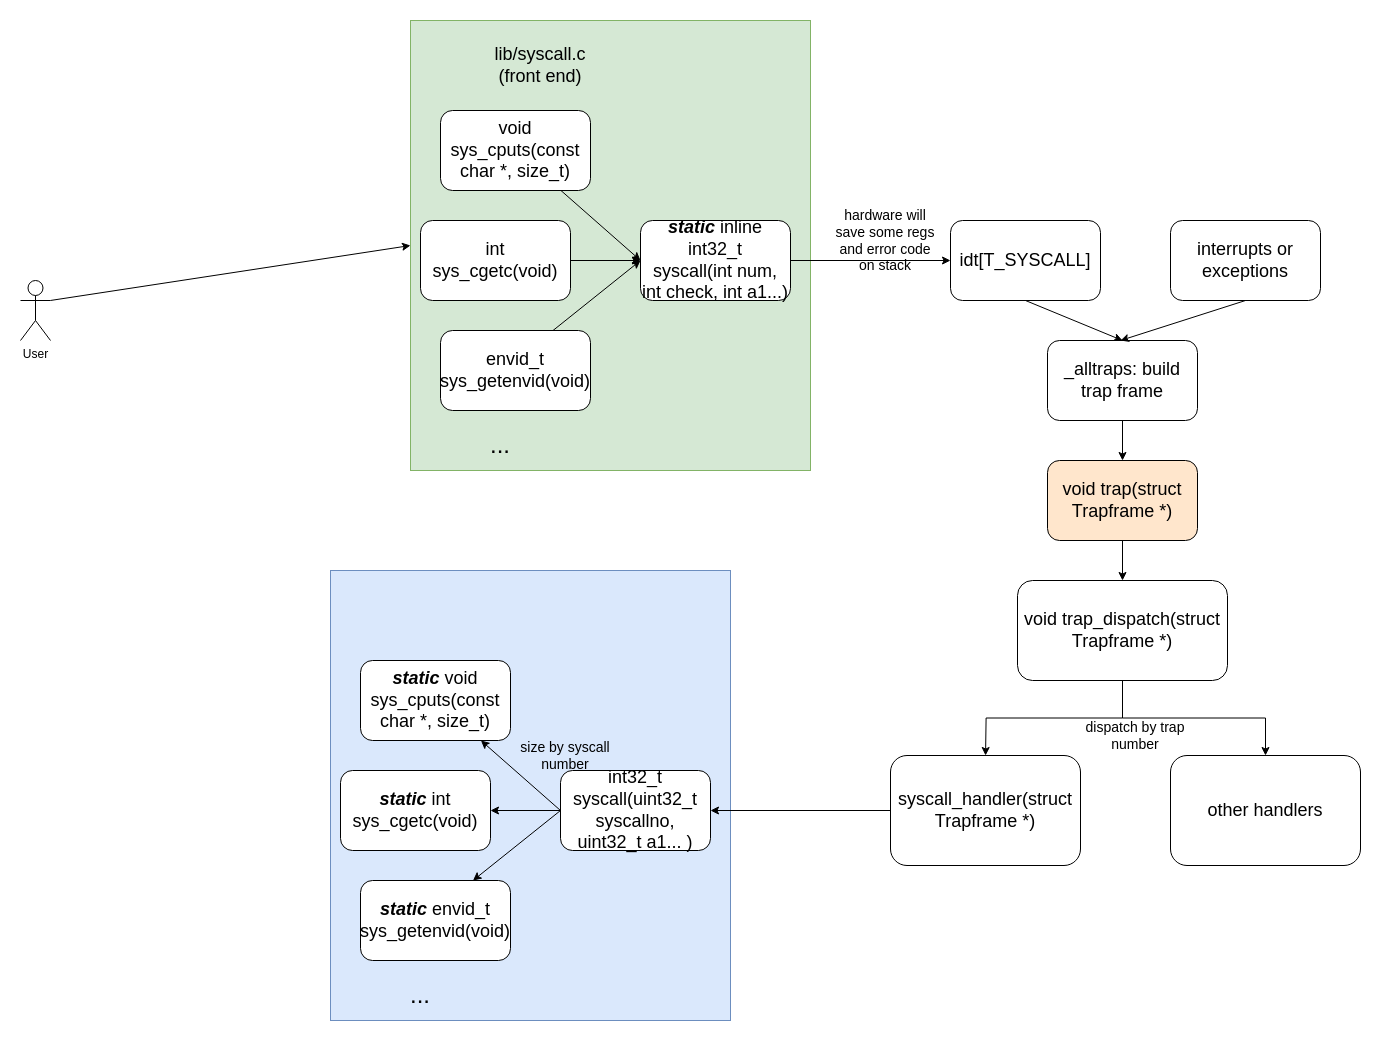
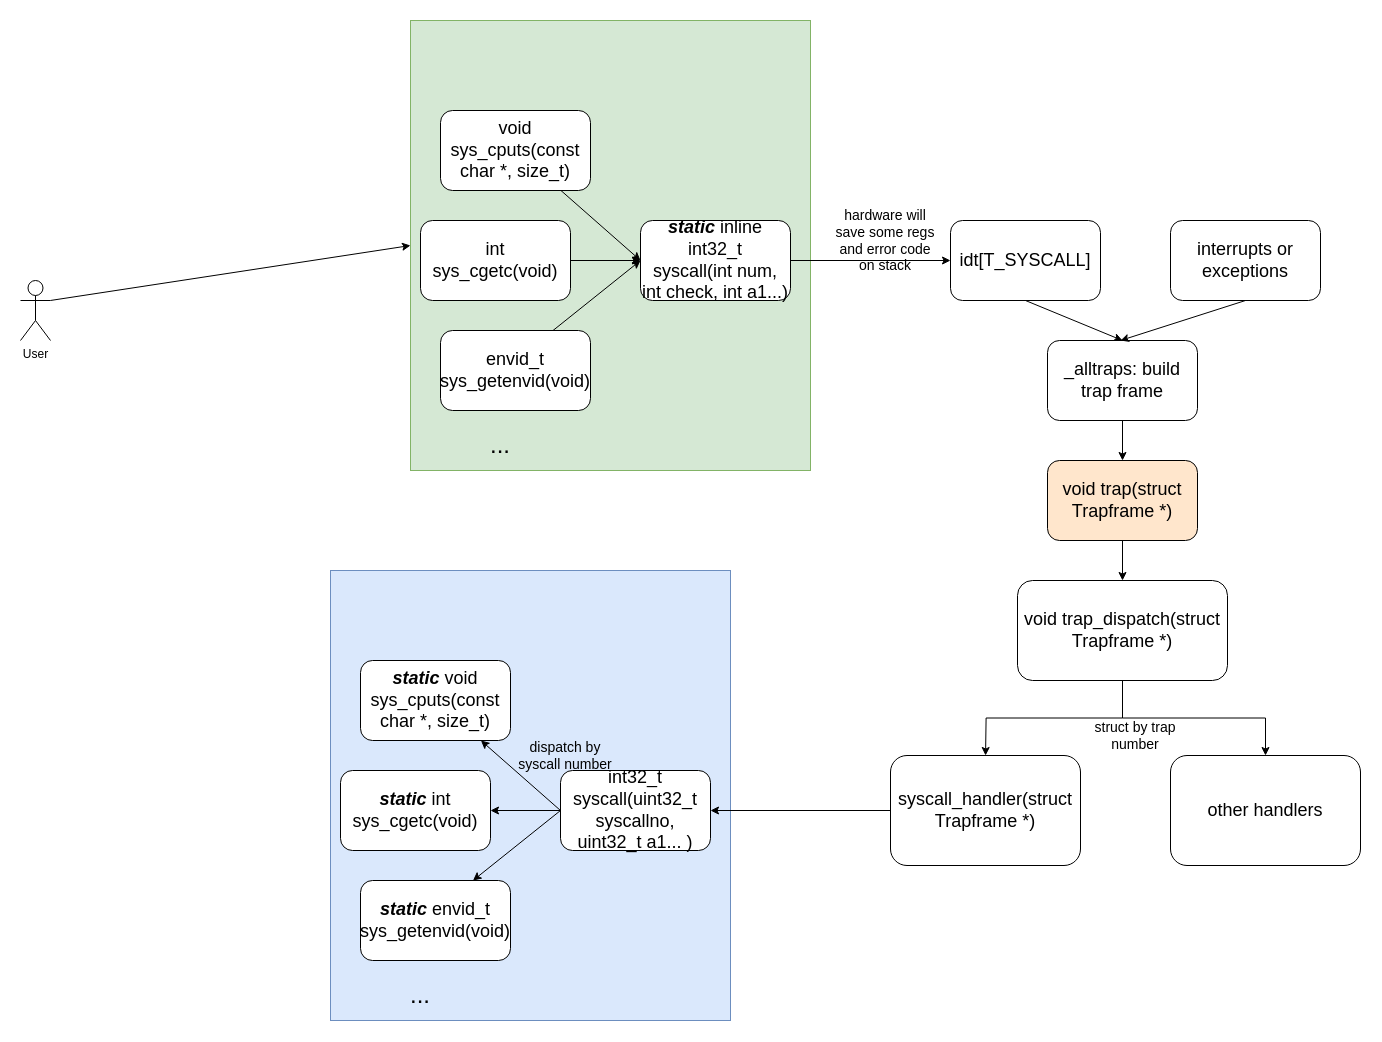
- <mxCell id="17" value="&lt;font style=&quot;font-size: 18px&quot;&gt;lib/syscall.c (front end)&lt;/font&gt;" style="text;html=1;strokeColor=none;fillColor=none;align=center;verticalAlign=middle;whiteSpace=wrap;rounded=0;" vertex="1" parent="1"><mxGeometry x="480" y="40" width="120" height="50" as="geometry" /></mxCell>
- <mxCell id="15" value="&lt;font style=&quot;font-size: 14px&quot;&gt;dispatch by trap number&lt;/font&gt;" style="text;html=1;strokeColor=none;fillColor=none;align=center;verticalAlign=middle;whiteSpace=wrap;rounded=0;" vertex="1" parent="1"><mxGeometry x="1080" y="710" width="110" height="50" as="geometry" /></mxCell>
+ <mxCell id="15" value="&lt;font style=&quot;font-size: 14px&quot;&gt;struct by trap number&lt;/font&gt;" style="text;html=1;strokeColor=none;fillColor=none;align=center;verticalAlign=middle;whiteSpace=wrap;rounded=0;" vertex="1" parent="1"><mxGeometry x="1080" y="710" width="110" height="50" as="geometry" /></mxCell>
- <mxCell id="38" value="&lt;font style=&quot;font-size: 14px&quot;&gt;size by syscall number&lt;/font&gt;" style="text;html=1;strokeColor=none;fillColor=none;align=center;verticalAlign=middle;whiteSpace=wrap;rounded=0;" vertex="1" parent="1"><mxGeometry x="510" y="730" width="110" height="50" as="geometry" /></mxCell>
+ <mxCell id="38" value="&lt;font style=&quot;font-size: 14px&quot;&gt;dispatch by syscall number&lt;/font&gt;" style="text;html=1;strokeColor=none;fillColor=none;align=center;verticalAlign=middle;whiteSpace=wrap;rounded=0;" vertex="1" parent="1"><mxGeometry x="510" y="730" width="110" height="50" as="geometry" /></mxCell>
